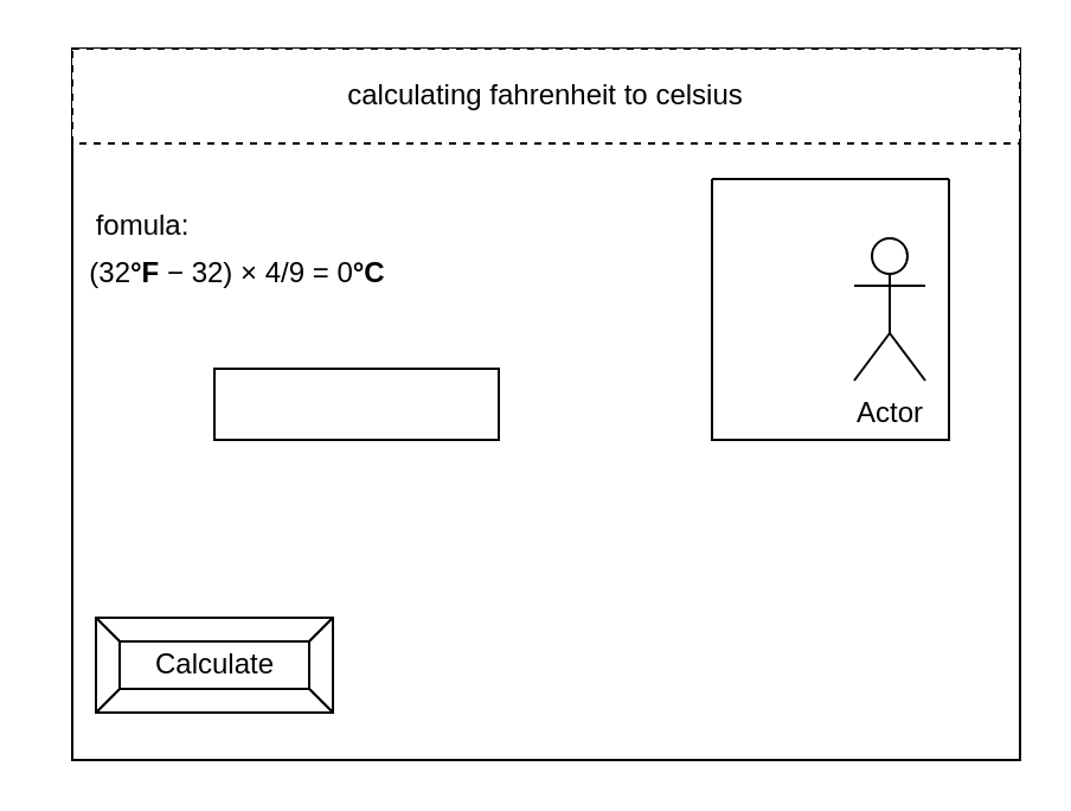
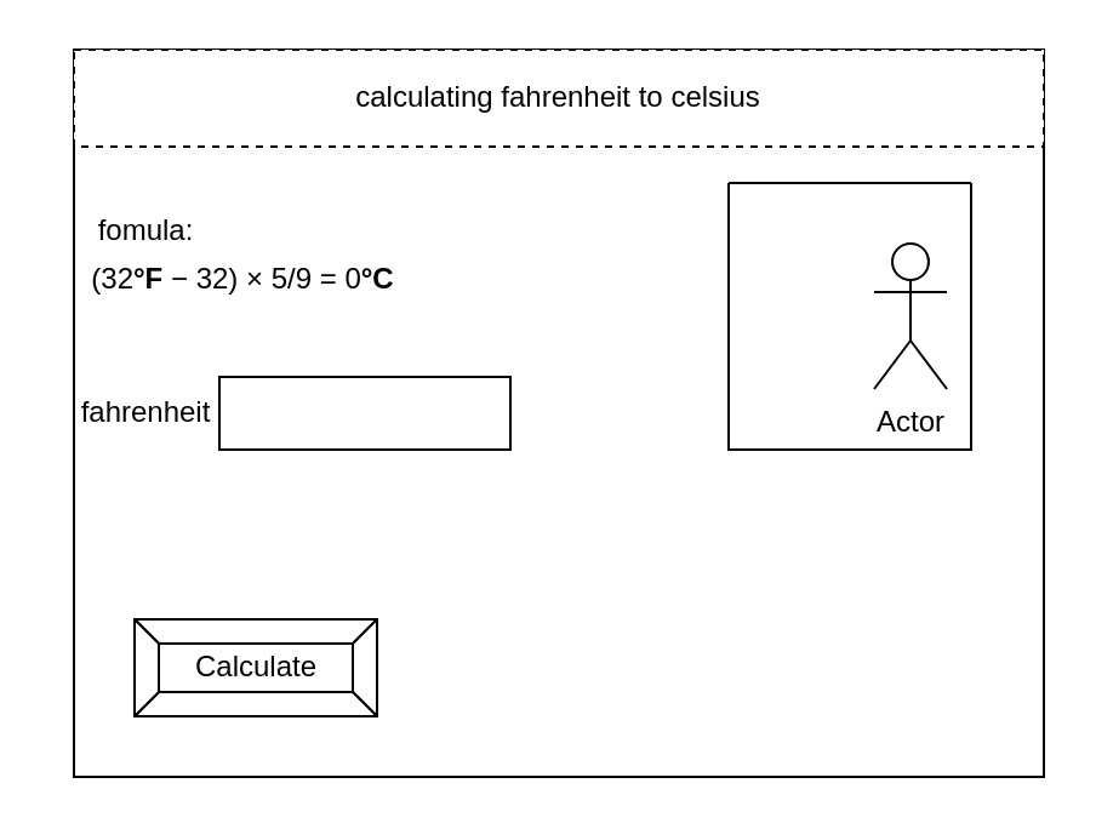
- <mxCell id="8" value="&lt;div class=&quot;bjhkR&quot; style=&quot;margin-bottom: 2px ; padding: 2.5px 3px 1.5px&quot;&gt;(32&lt;b&gt;°F&lt;/b&gt;&amp;nbsp;− 32) × 4/9 = 0&lt;b&gt;°C&lt;/b&gt;&lt;/div&gt;" style="text;html=1;strokeColor=none;fillColor=none;align=center;verticalAlign=middle;whiteSpace=wrap;rounded=0;" parent="1" vertex="1"><mxGeometry x="20" y="100" width="160" height="30" as="geometry" /></mxCell>
+ <mxCell id="8" value="&lt;div class=&quot;bjhkR&quot; style=&quot;margin-bottom: 2px ; padding: 2.5px 3px 1.5px&quot;&gt;(32&lt;b&gt;°F&lt;/b&gt;&amp;nbsp;− 32) × 5/9 = 0&lt;b&gt;°C&lt;/b&gt;&lt;/div&gt;" style="text;html=1;strokeColor=none;fillColor=none;align=center;verticalAlign=middle;whiteSpace=wrap;rounded=0;" parent="1" vertex="1"><mxGeometry x="20" y="100" width="160" height="30" as="geometry" /></mxCell>
+ <mxCell id="6" value="fahrenheit" style="text;html=1;strokeColor=none;fillColor=none;align=center;verticalAlign=middle;whiteSpace=wrap;rounded=0;" parent="1" vertex="1"><mxGeometry x="30" y="155" width="60" height="30" as="geometry" /></mxCell>
- <mxCell id="4" value="Calculate" style="labelPosition=center;verticalLabelPosition=middle;align=center;html=1;shape=mxgraph.basic.button;dx=10;" parent="1" vertex="1"><mxGeometry x="40" y="260" width="100" height="40" as="geometry" /></mxCell>
+ <mxCell id="4" value="Calculate" style="labelPosition=center;verticalLabelPosition=middle;align=center;html=1;shape=mxgraph.basic.button;dx=10;" parent="1" vertex="1"><mxGeometry x="55" y="255" width="100" height="40" as="geometry" /></mxCell>
